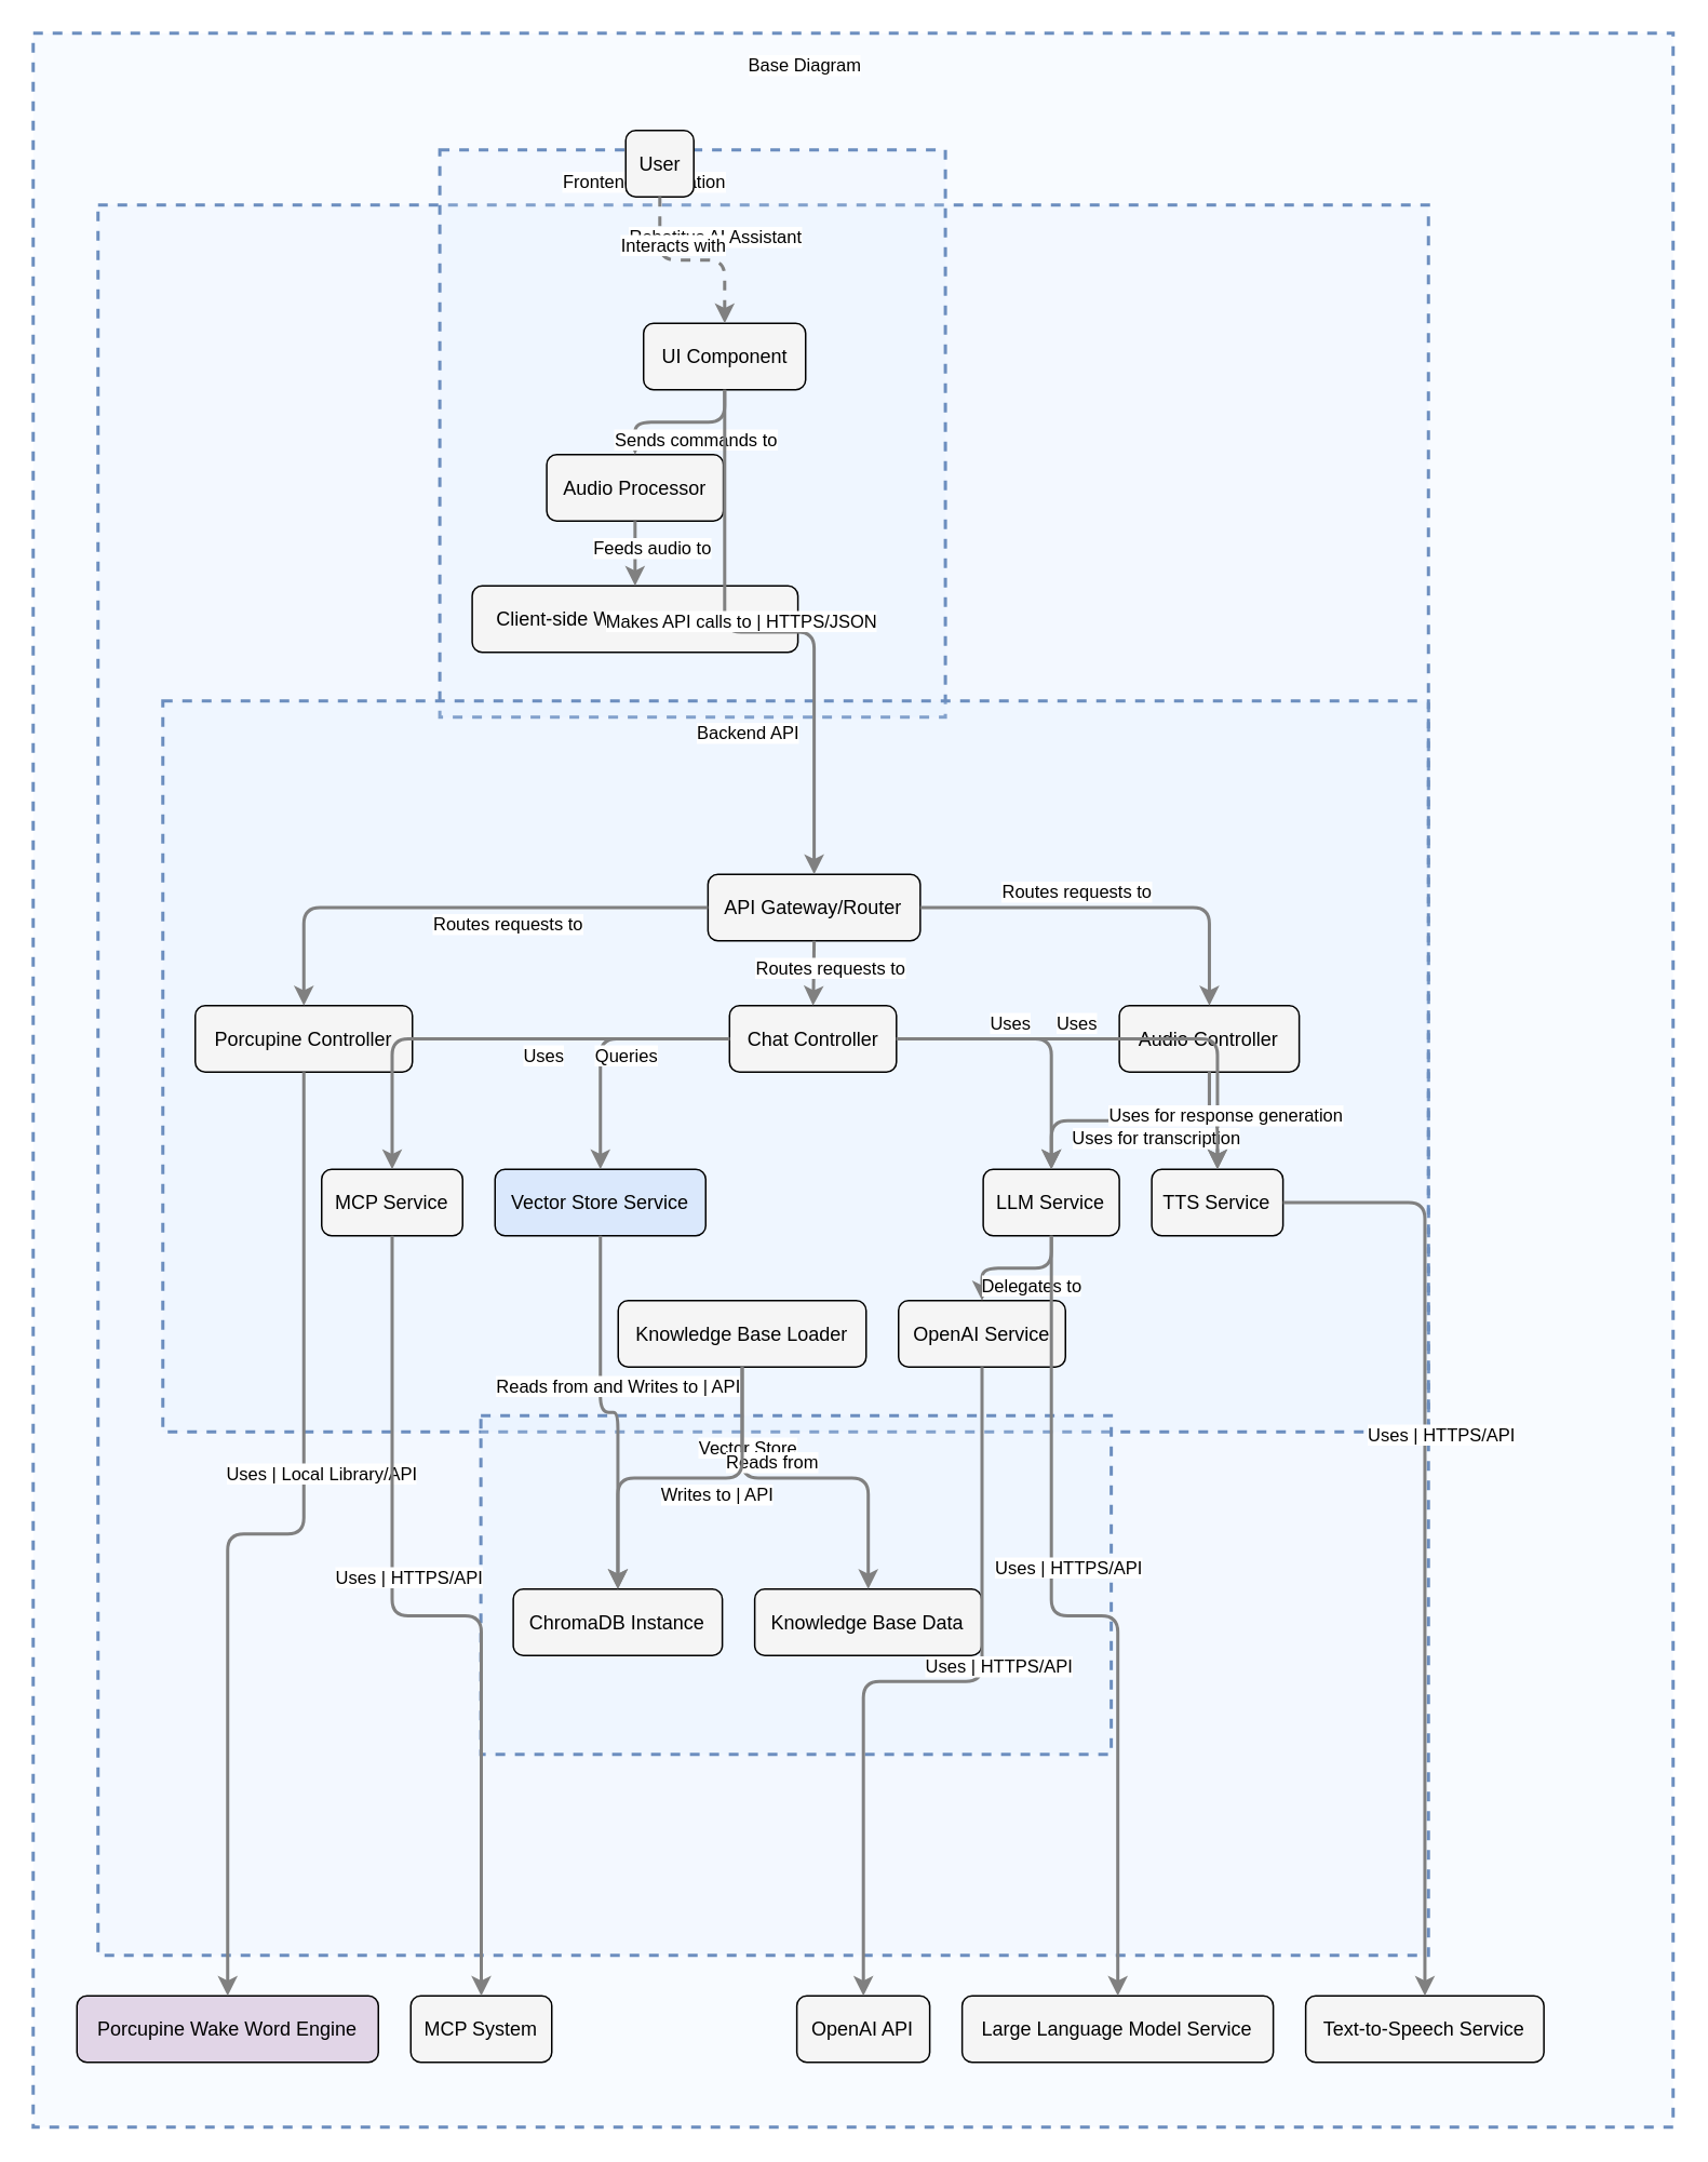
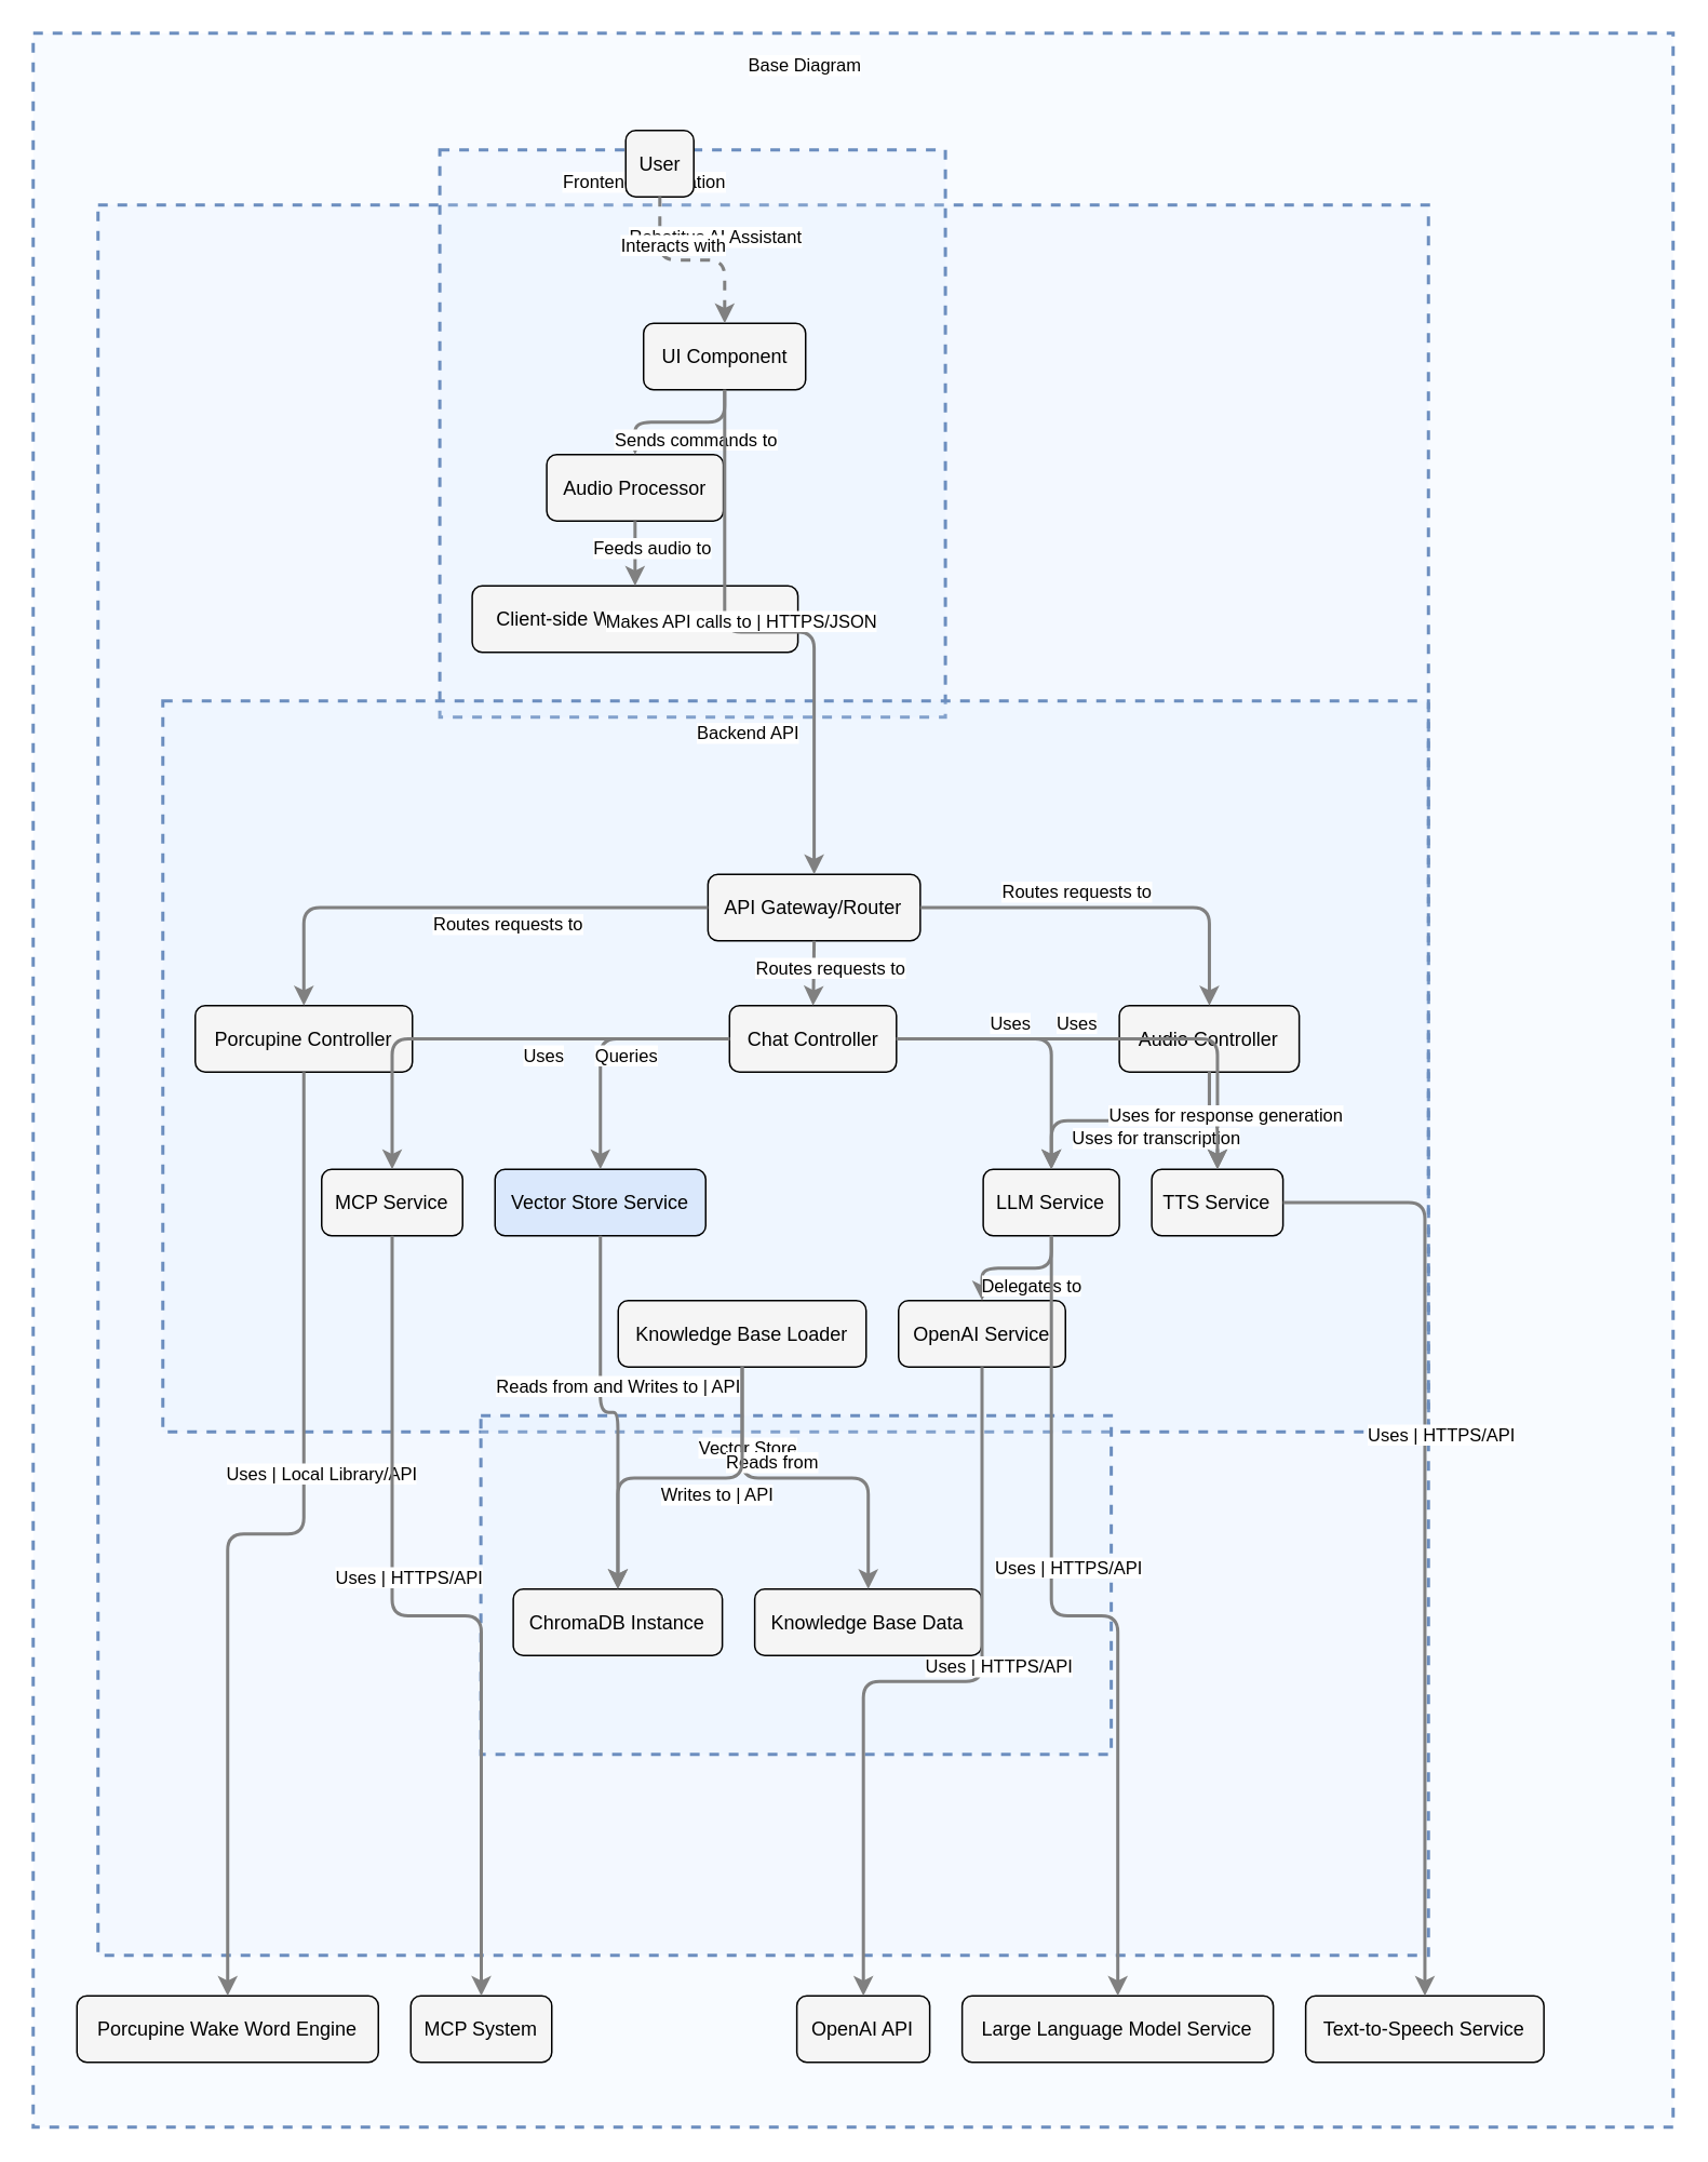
- <mxCell id="28" value="Porcupine Wake Word Engine" style="rounded=1;whiteSpace=wrap;html=1;fillColor=#e1d5e7;" parent="2" vertex="1"><mxGeometry x="27" y="1211" width="186" height="41" as="geometry" /></mxCell>
+ <mxCell id="28" value="Porcupine Wake Word Engine" style="rounded=1;whiteSpace=wrap;html=1;fillColor=#f5f5f5" parent="2" vertex="1"><mxGeometry x="27" y="1211" width="186" height="41" as="geometry" /></mxCell>
